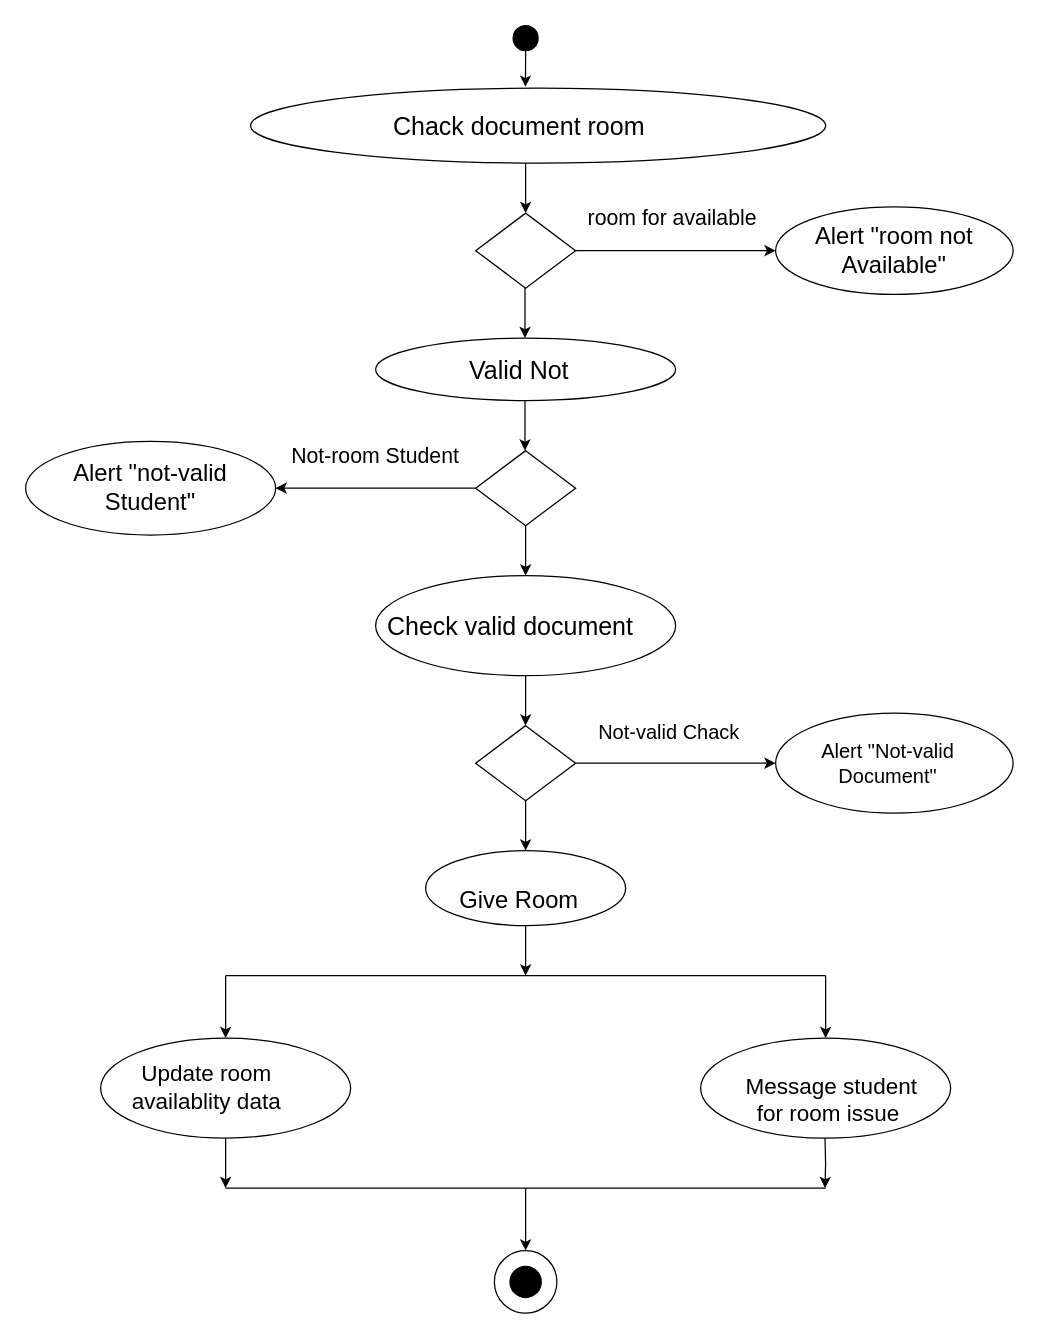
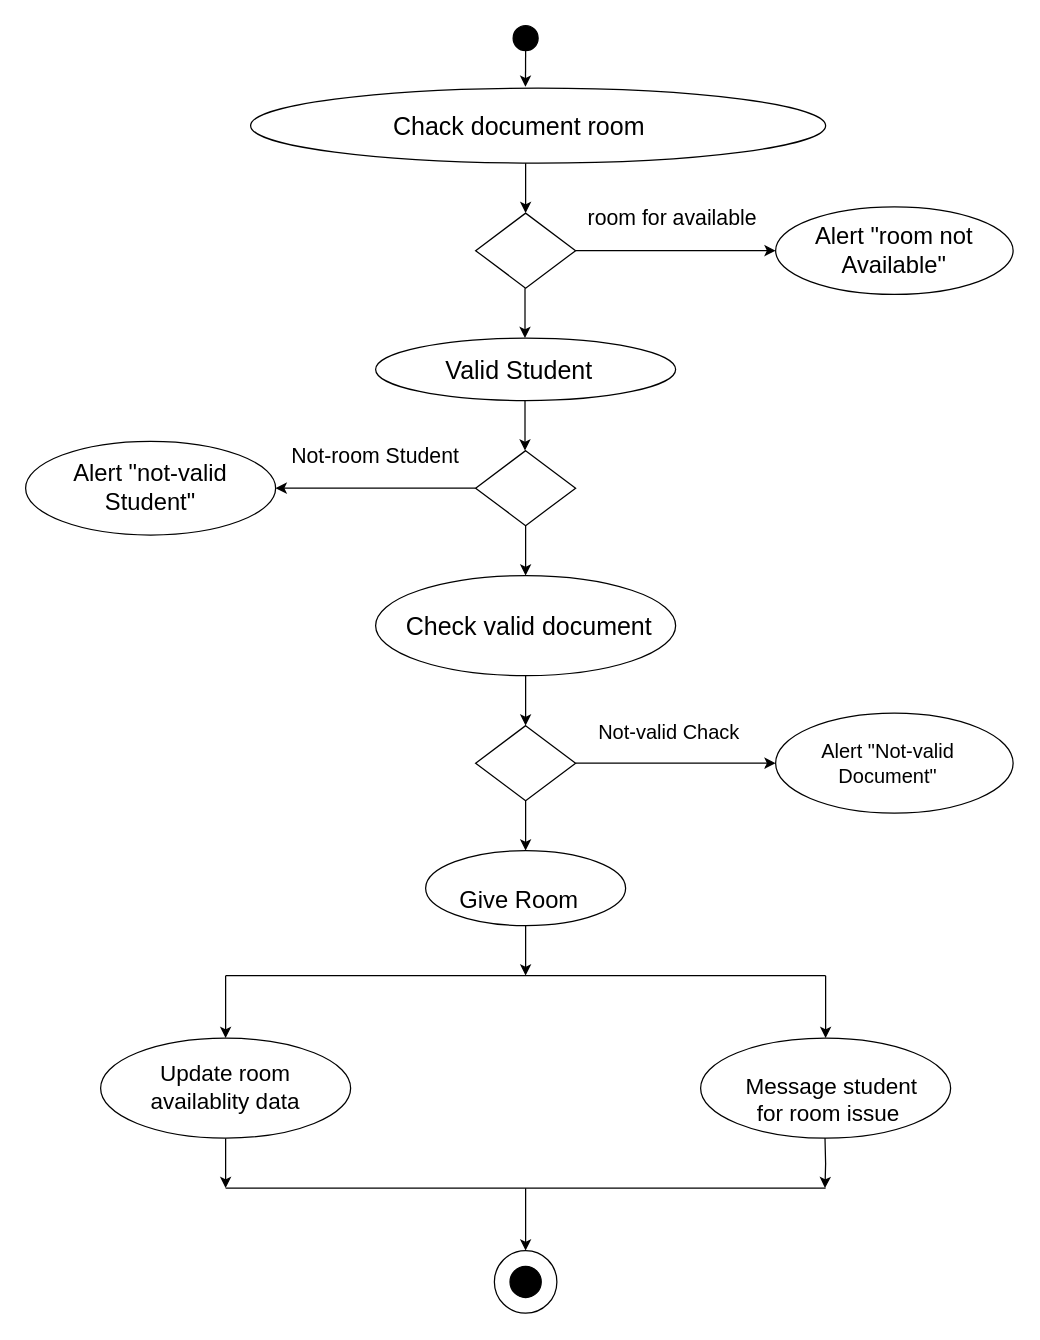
- <mxCell id="14" value="&lt;font style=&quot;font-size: 20px;&quot;&gt;Valid Not&lt;/font&gt;" style="text;html=1;align=center;verticalAlign=middle;whiteSpace=wrap;rounded=0;" vertex="1" parent="1"><mxGeometry x="330" y="280" width="170" height="30" as="geometry" /></mxCell>
+ <mxCell id="14" value="&lt;font style=&quot;font-size: 20px;&quot;&gt;Valid Student&lt;/font&gt;" style="text;html=1;align=center;verticalAlign=middle;whiteSpace=wrap;rounded=0;" vertex="1" parent="1"><mxGeometry x="330" y="280" width="170" height="30" as="geometry" /></mxCell>
- <mxCell id="25" value="&lt;font style=&quot;font-size: 20px;&quot;&gt;Check valid document&lt;/font&gt;" style="text;html=1;align=center;verticalAlign=middle;whiteSpace=wrap;rounded=0;" vertex="1" parent="1"><mxGeometry x="302.5" y="480" width="210" height="40" as="geometry" /></mxCell>
+ <mxCell id="25" value="&lt;font style=&quot;font-size: 20px;&quot;&gt;Check valid document&lt;/font&gt;" style="text;html=1;align=center;verticalAlign=middle;whiteSpace=wrap;rounded=0;" vertex="1" parent="1"><mxGeometry x="317.5" y="480" width="210" height="40" as="geometry" /></mxCell>
- <mxCell id="41" value="&lt;font style=&quot;font-size: 18px;&quot;&gt;Update room availablity data&lt;/font&gt;" style="text;html=1;align=center;verticalAlign=middle;whiteSpace=wrap;rounded=0;" vertex="1" parent="1"><mxGeometry x="85" y="850" width="160" height="40" as="geometry" /></mxCell>
+ <mxCell id="41" value="&lt;font style=&quot;font-size: 18px;&quot;&gt;Update room availablity data&lt;/font&gt;" style="text;html=1;align=center;verticalAlign=middle;whiteSpace=wrap;rounded=0;" vertex="1" parent="1"><mxGeometry x="100" y="850" width="160" height="40" as="geometry" /></mxCell>
